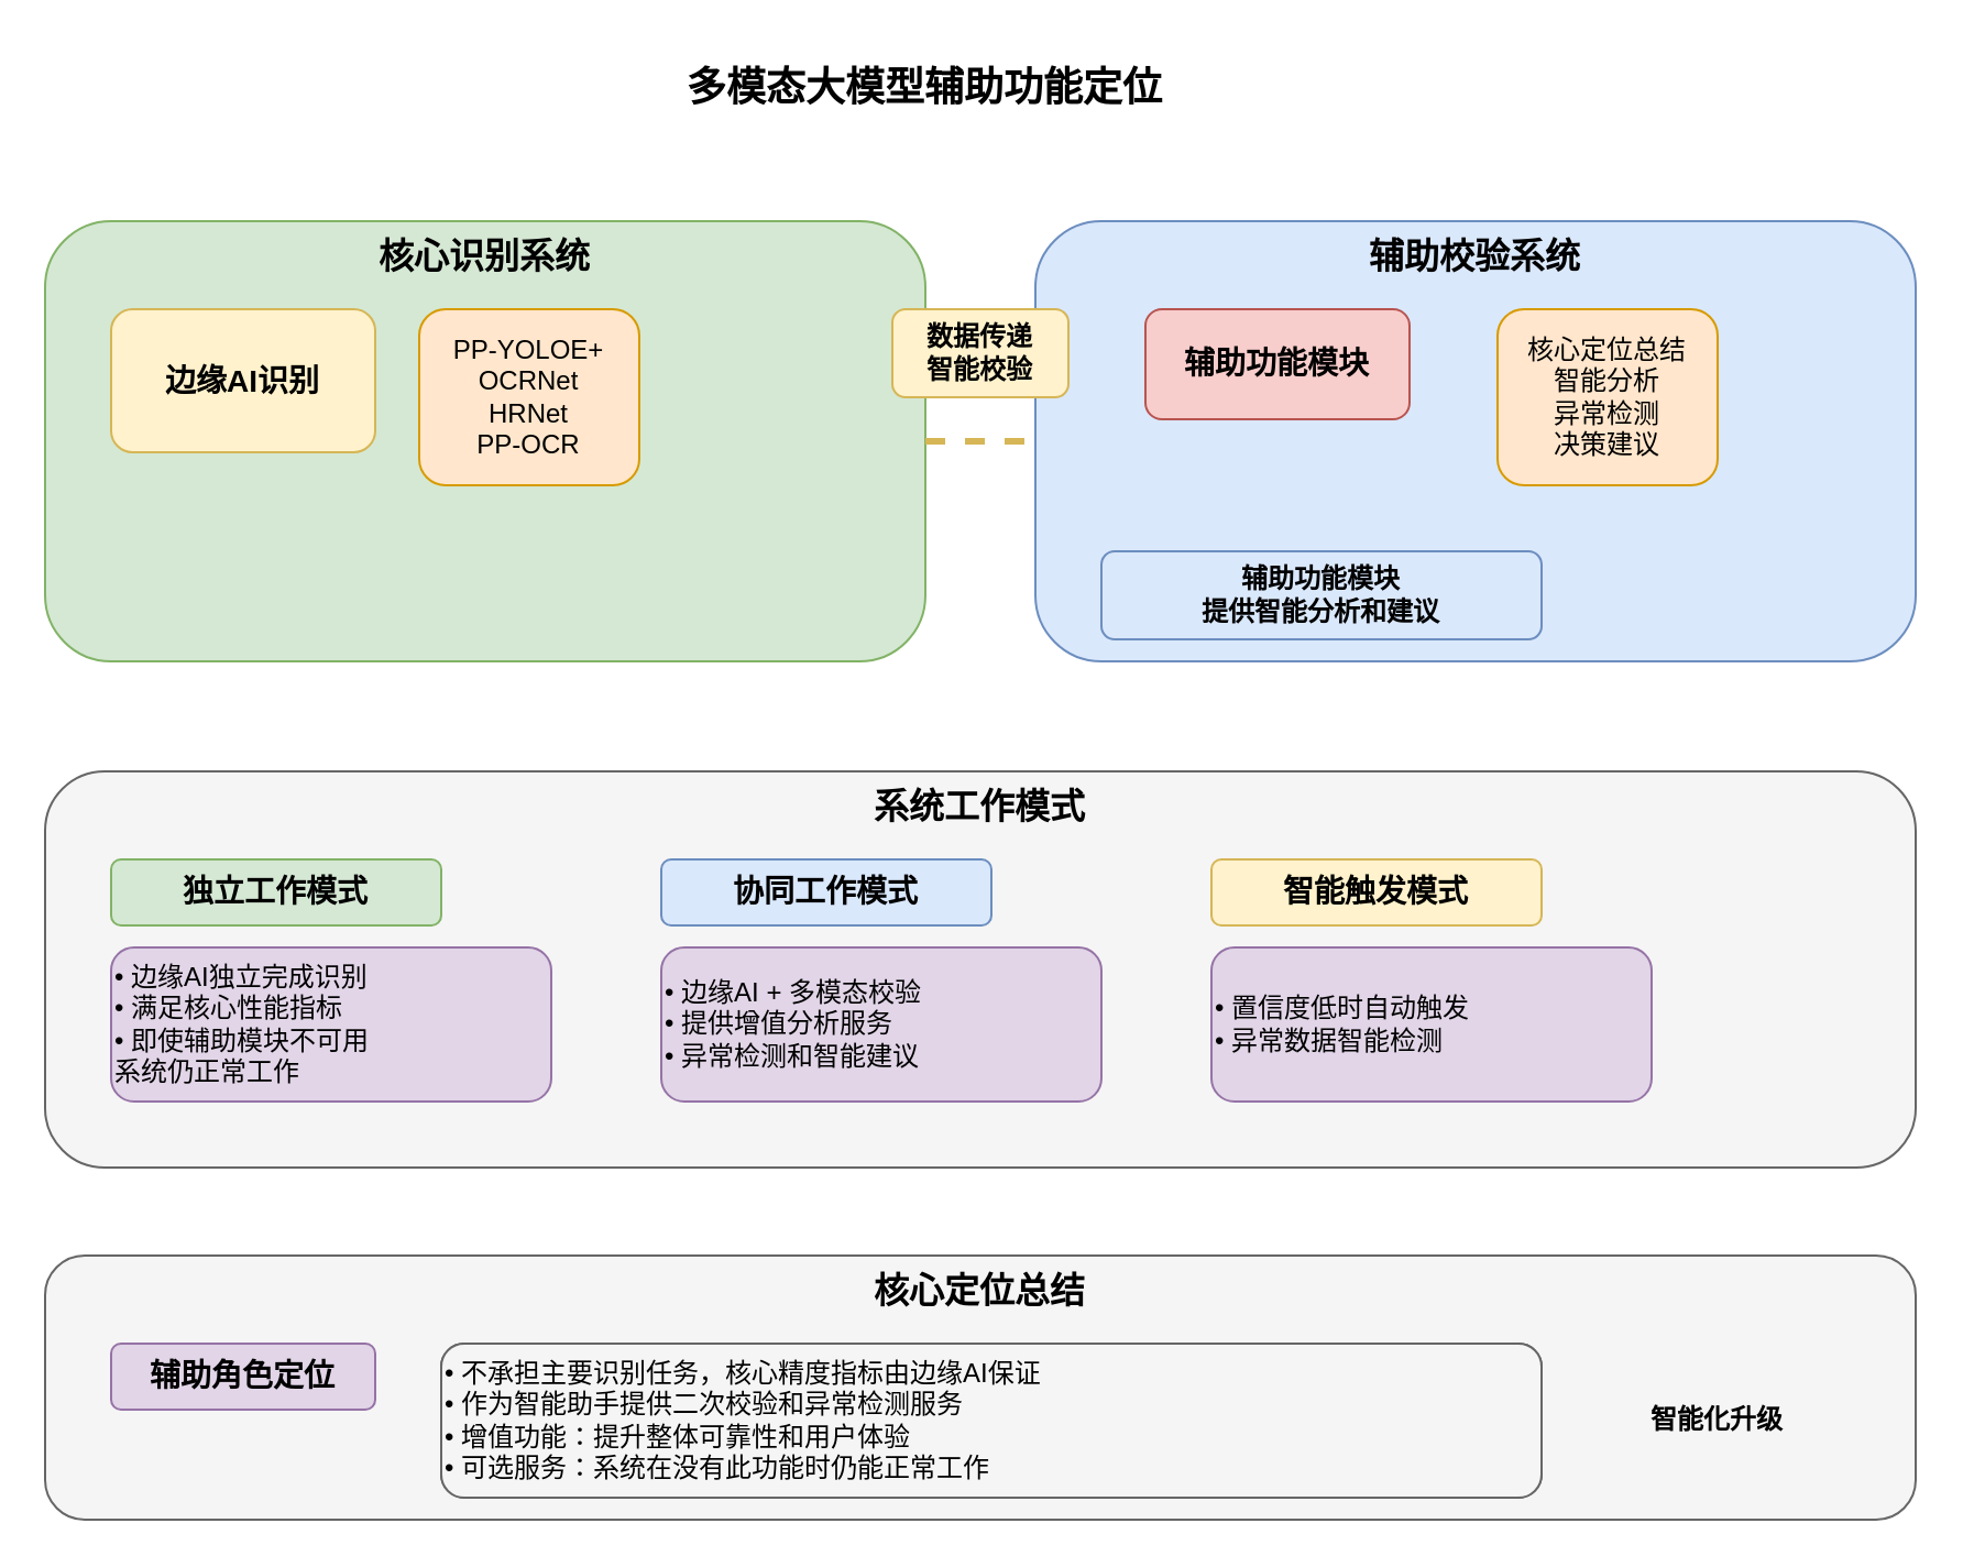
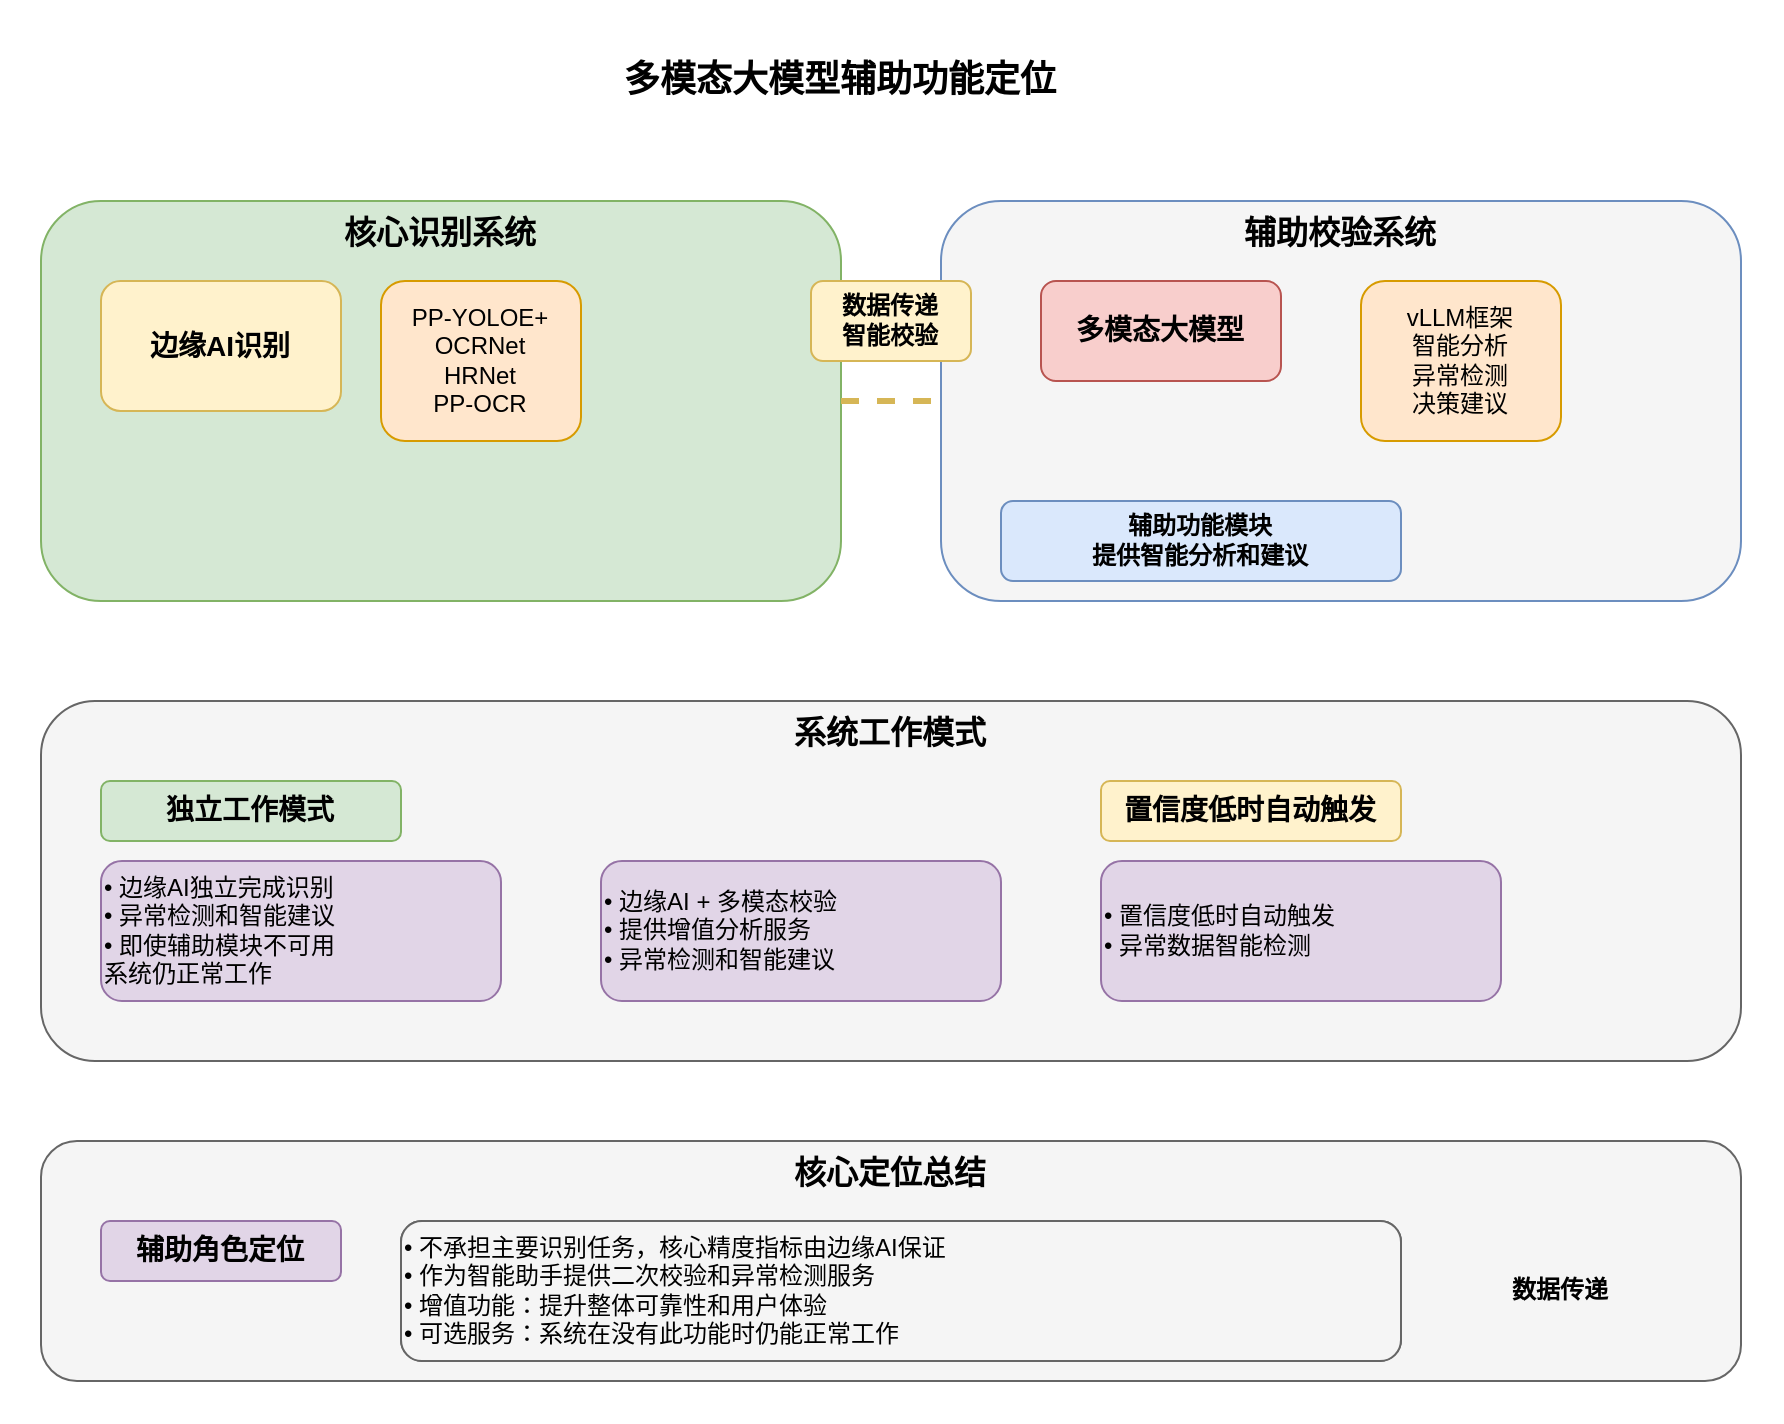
- <mxCell id="7" value="辅助功能模块" style="rounded=1;whiteSpace=wrap;html=1;fillColor=#f8cecc;strokeColor=#b85450;fontSize=14;fontStyle=1;" parent="1" vertex="1"><mxGeometry x="520" y="140" width="120" height="50" as="geometry" /></mxCell>
+ <mxCell id="7" value="多模态大模型" style="rounded=1;whiteSpace=wrap;html=1;fillColor=#f8cecc;strokeColor=#b85450;fontSize=14;fontStyle=1;" parent="1" vertex="1"><mxGeometry x="520" y="140" width="120" height="50" as="geometry" /></mxCell>
- <mxCell id="8" value="核心定位总结&#10;智能分析&#10;异常检测&#10;决策建议" style="rounded=1;whiteSpace=wrap;html=1;fillColor=#ffe6cc;strokeColor=#d79b00;" parent="1" vertex="1"><mxGeometry x="680" y="140" width="100" height="80" as="geometry" /></mxCell>
+ <mxCell id="8" value="vLLM框架&#10;智能分析&#10;异常检测&#10;决策建议" style="rounded=1;whiteSpace=wrap;html=1;fillColor=#ffe6cc;strokeColor=#d79b00;" parent="1" vertex="1"><mxGeometry x="680" y="140" width="100" height="80" as="geometry" /></mxCell>
- <mxCell id="6" value="辅助校验系统" style="rounded=1;whiteSpace=wrap;html=1;fillColor=#dae8fc;strokeColor=#6c8ebf;fontSize=16;fontStyle=1;verticalAlign=top;" parent="1" vertex="1"><mxGeometry x="470" y="100" width="400" height="200" as="geometry" /></mxCell>
+ <mxCell id="6" value="辅助校验系统" style="rounded=1;whiteSpace=wrap;html=1;fillColor=#f5f5f5;strokeColor=#6c8ebf;fontSize=16;fontStyle=1;verticalAlign=top;" parent="1" vertex="1"><mxGeometry x="470" y="100" width="400" height="200" as="geometry" /></mxCell>
- <mxCell id="15" value="协同工作模式" style="rounded=1;whiteSpace=wrap;html=1;fillColor=#dae8fc;strokeColor=#6c8ebf;fontSize=14;fontStyle=1;" parent="1" vertex="1"><mxGeometry x="300" y="390" width="150" height="30" as="geometry" /></mxCell>
- <mxCell id="17" value="智能触发模式" style="rounded=1;whiteSpace=wrap;html=1;fillColor=#fff2cc;strokeColor=#d6b656;fontSize=14;fontStyle=1;" parent="1" vertex="1"><mxGeometry x="550" y="390" width="150" height="30" as="geometry" /></mxCell>
+ <mxCell id="17" value="置信度低时自动触发" style="rounded=1;whiteSpace=wrap;html=1;fillColor=#fff2cc;strokeColor=#d6b656;fontSize=14;fontStyle=1;" parent="1" vertex="1"><mxGeometry x="550" y="390" width="150" height="30" as="geometry" /></mxCell>
- <mxCell id="14" value="• 边缘AI独立完成识别&#10;• 满足核心性能指标&#10;• 即使辅助模块不可用&#10;  系统仍正常工作" style="rounded=1;whiteSpace=wrap;html=1;fillColor=#e1d5e7;strokeColor=#9673a6;align=left;" parent="1" vertex="1"><mxGeometry x="50" y="430" width="200" height="70" as="geometry" /></mxCell>
+ <mxCell id="14" value="• 边缘AI独立完成识别&#10;• 异常检测和智能建议&#10;• 即使辅助模块不可用&#10;  系统仍正常工作" style="rounded=1;whiteSpace=wrap;html=1;fillColor=#e1d5e7;strokeColor=#9673a6;align=left;" parent="1" vertex="1"><mxGeometry x="50" y="430" width="200" height="70" as="geometry" /></mxCell>
- <mxCell id="22" value="智能化升级" style="text;html=1;strokeColor=none;fillColor=none;align=center;verticalAlign=middle;whiteSpace=wrap;rounded=0;fontSize=12;fontStyle=1;" parent="1" vertex="1"><mxGeometry x="740" y="635" width="80" height="20" as="geometry" /></mxCell>
+ <mxCell id="22" value="数据传递" style="text;html=1;strokeColor=none;fillColor=none;align=center;verticalAlign=middle;whiteSpace=wrap;rounded=0;fontSize=12;fontStyle=1;" parent="1" vertex="1"><mxGeometry x="740" y="635" width="80" height="20" as="geometry" /></mxCell>
